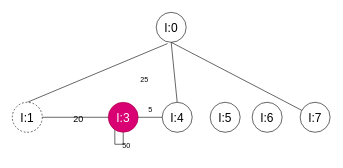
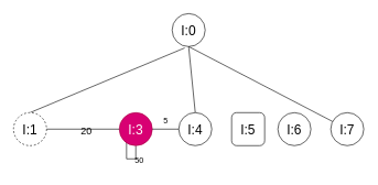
- <mxCell id="16" value="&lt;font style=&quot;vertical-align: inherit;&quot;&gt;&lt;font style=&quot;vertical-align: inherit;&quot;&gt;&lt;font style=&quot;vertical-align: inherit;&quot;&gt;&lt;font style=&quot;vertical-align: inherit;&quot;&gt;&lt;font style=&quot;vertical-align: inherit;&quot;&gt;&lt;font style=&quot;vertical-align: inherit;&quot;&gt;&lt;font style=&quot;vertical-align: inherit;&quot;&gt;&lt;font style=&quot;vertical-align: inherit;&quot;&gt;25&lt;/font&gt;&lt;/font&gt;&lt;/font&gt;&lt;/font&gt;&lt;/font&gt;&lt;/font&gt;&lt;/font&gt;&lt;/font&gt;" style="text;html=1;align=center;verticalAlign=middle;resizable=0;points=[];autosize=1;strokeColor=none;fillColor=none;" vertex="1" parent="1"><mxGeometry x="220" y="118" width="40" height="30" as="geometry" /></mxCell>
- <mxCell id="9" value="&lt;font face=&quot;Helvetica&quot;&gt;I:5&lt;/font&gt;" style="ellipse;whiteSpace=wrap;html=1;aspect=fixed;hachureGap=4;fontFamily=Architects Daughter;fontSource=https%3A%2F%2Ffonts.googleapis.com%2Fcss%3Ffamily%3DArchitects%2BDaughter;fontSize=20;shadow=0;" parent="1" vertex="1"><mxGeometry x="350" y="170" width="50" height="50" as="geometry" /></mxCell>
+ <mxCell id="9" value="&lt;font face=&quot;Helvetica&quot;&gt;I:5&lt;/font&gt;" style="whiteSpace=wrap;html=1;aspect=fixed;hachureGap=4;fontFamily=Architects Daughter;fontSource=https%3A%2F%2Ffonts.googleapis.com%2Fcss%3Ffamily%3DArchitects%2BDaughter;fontSize=20;shadow=0;rounded=1;" parent="1" vertex="1"><mxGeometry x="350" y="170" width="50" height="50" as="geometry" /></mxCell>
